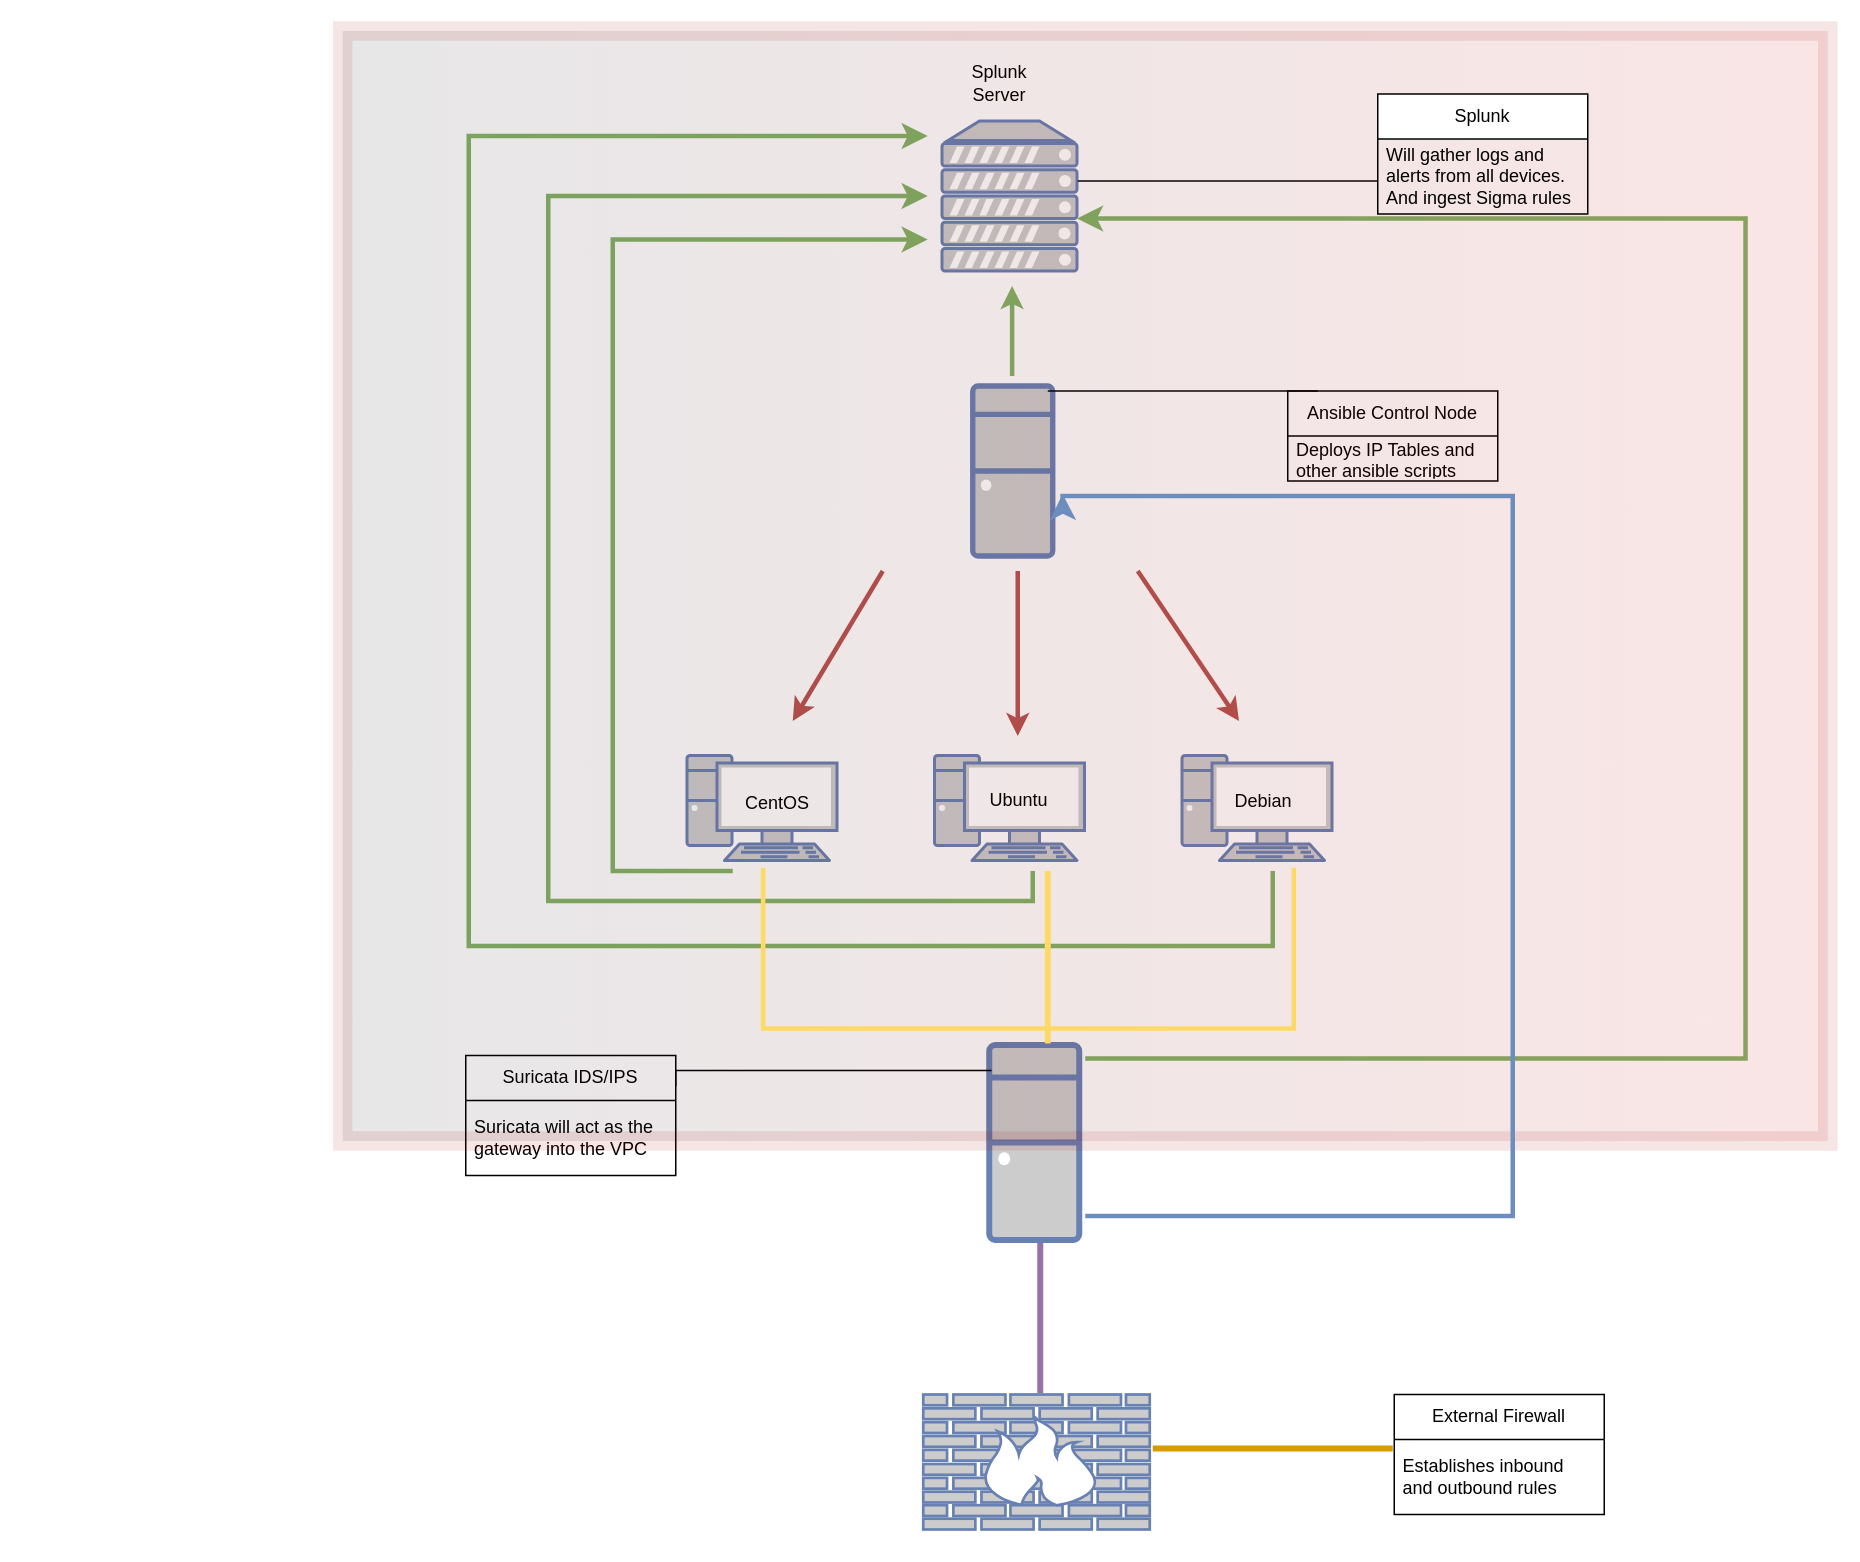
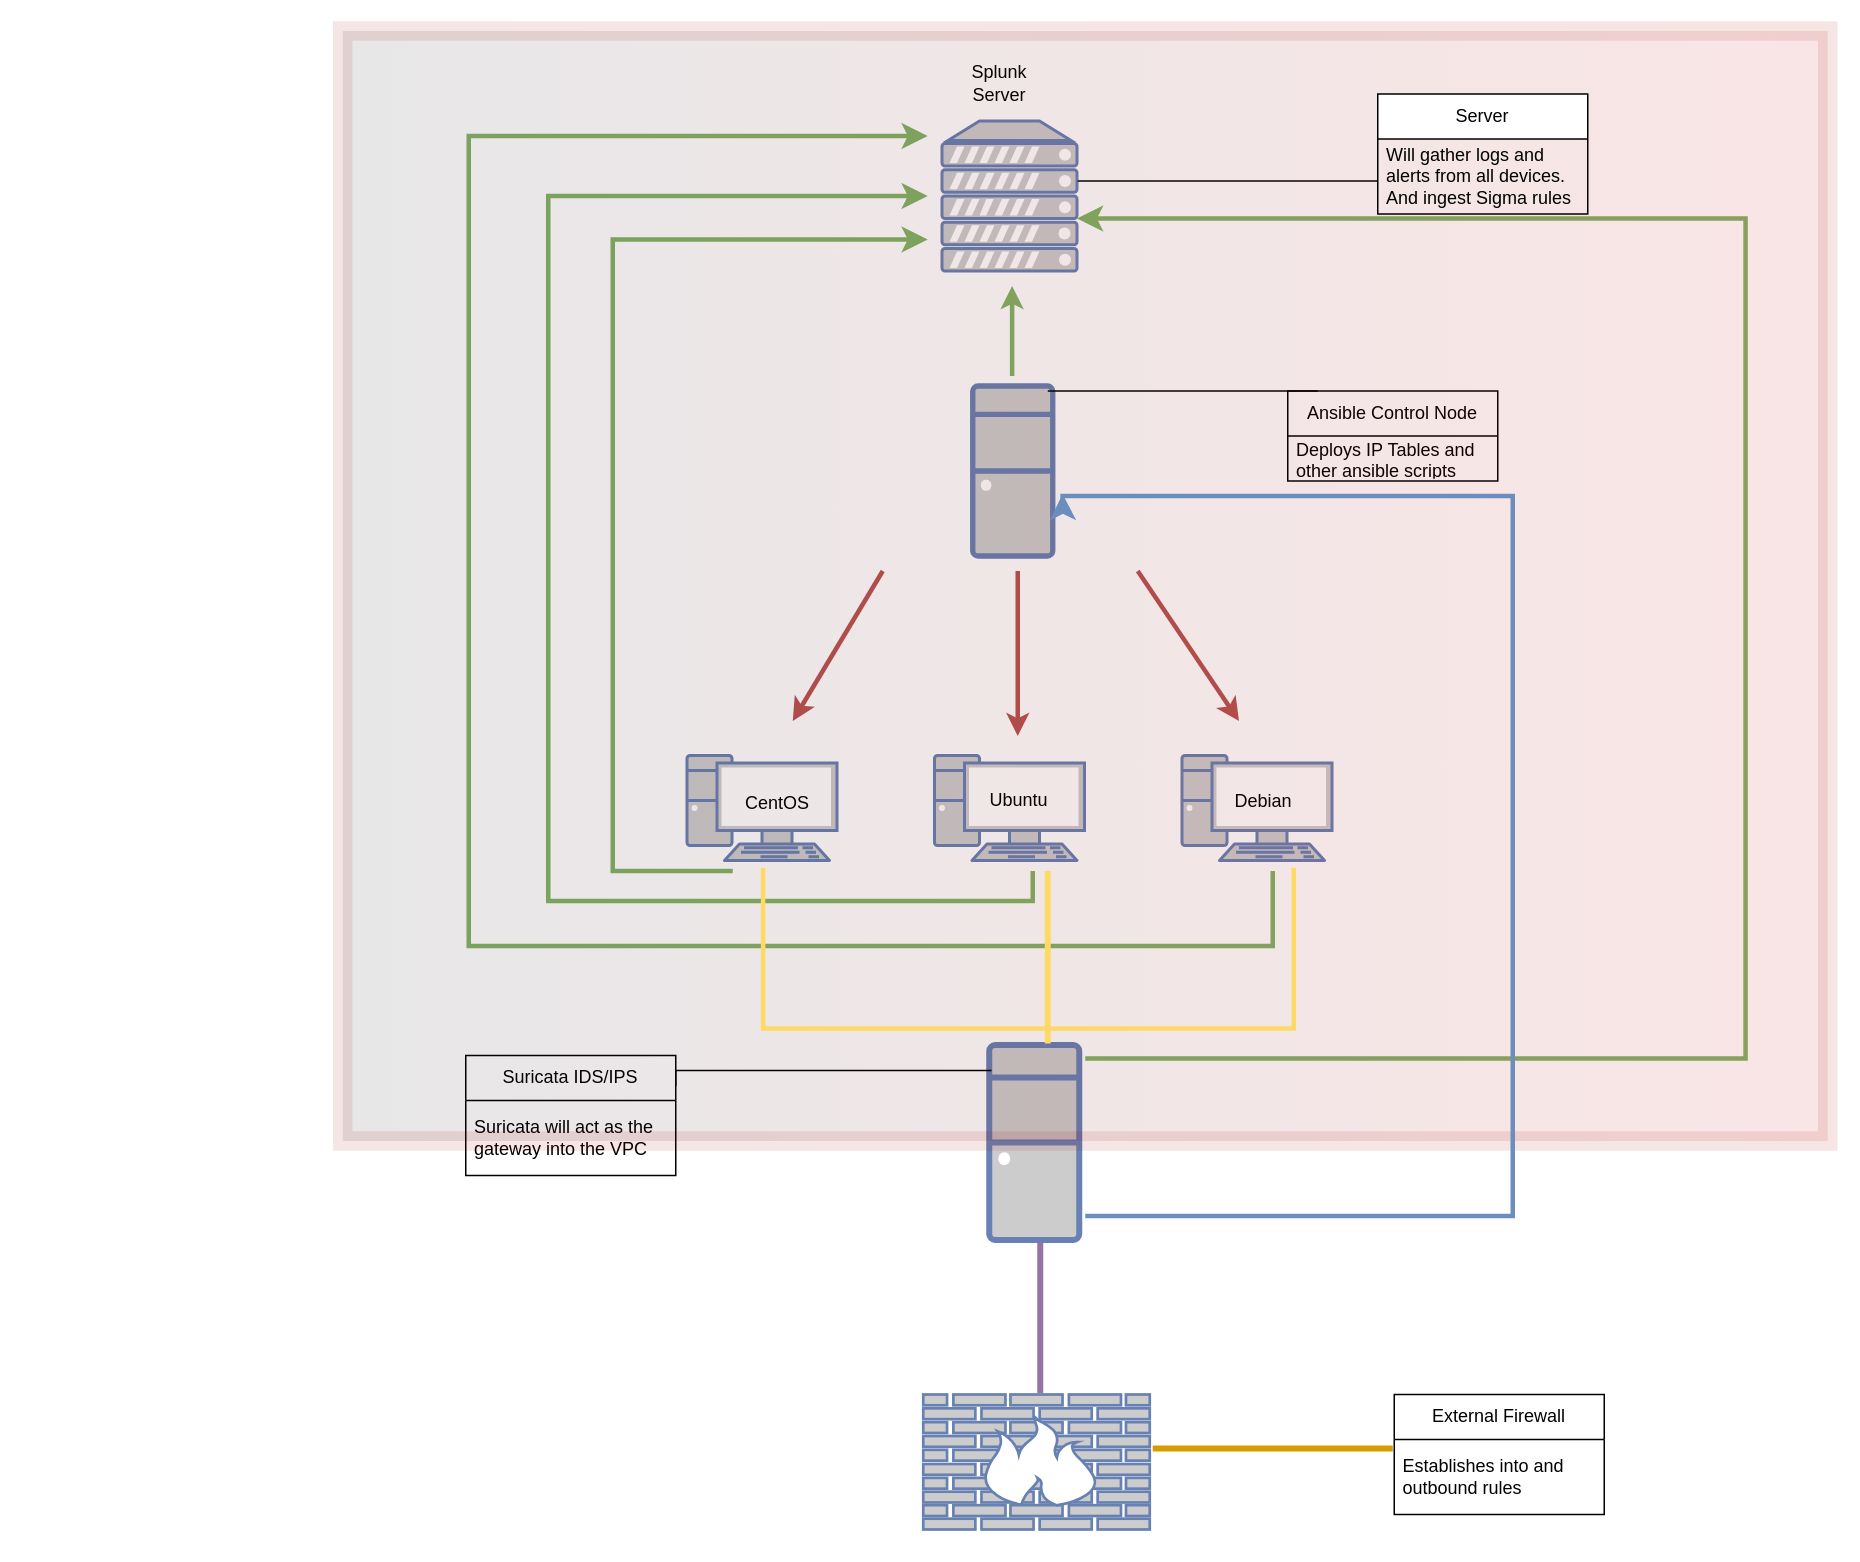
- <mxCell id="32" value="Splunk" style="swimlane;fontStyle=0;childLayout=stackLayout;horizontal=1;startSize=30;horizontalStack=0;resizeParent=1;resizeParentMax=0;resizeLast=0;collapsible=1;marginBottom=0;whiteSpace=wrap;html=1;" parent="1" vertex="1"><mxGeometry x="918" y="62" width="140" height="80" as="geometry" /></mxCell>
+ <mxCell id="32" value="Server" style="swimlane;fontStyle=0;childLayout=stackLayout;horizontal=1;startSize=30;horizontalStack=0;resizeParent=1;resizeParentMax=0;resizeLast=0;collapsible=1;marginBottom=0;whiteSpace=wrap;html=1;" parent="1" vertex="1"><mxGeometry x="918" y="62" width="140" height="80" as="geometry" /></mxCell>
- <mxCell id="40" value="Establishes inbound and outbound rules" style="text;strokeColor=none;fillColor=none;align=left;verticalAlign=middle;spacingLeft=4;spacingRight=4;overflow=hidden;points=[[0,0.5],[1,0.5]];portConstraint=eastwest;rotatable=0;whiteSpace=wrap;html=1;" parent="39" vertex="1"><mxGeometry y="30" width="140" height="50" as="geometry" /></mxCell>
+ <mxCell id="40" value="Establishes into and outbound rules" style="text;strokeColor=none;fillColor=none;align=left;verticalAlign=middle;spacingLeft=4;spacingRight=4;overflow=hidden;points=[[0,0.5],[1,0.5]];portConstraint=eastwest;rotatable=0;whiteSpace=wrap;html=1;" parent="39" vertex="1"><mxGeometry y="30" width="140" height="50" as="geometry" /></mxCell>
